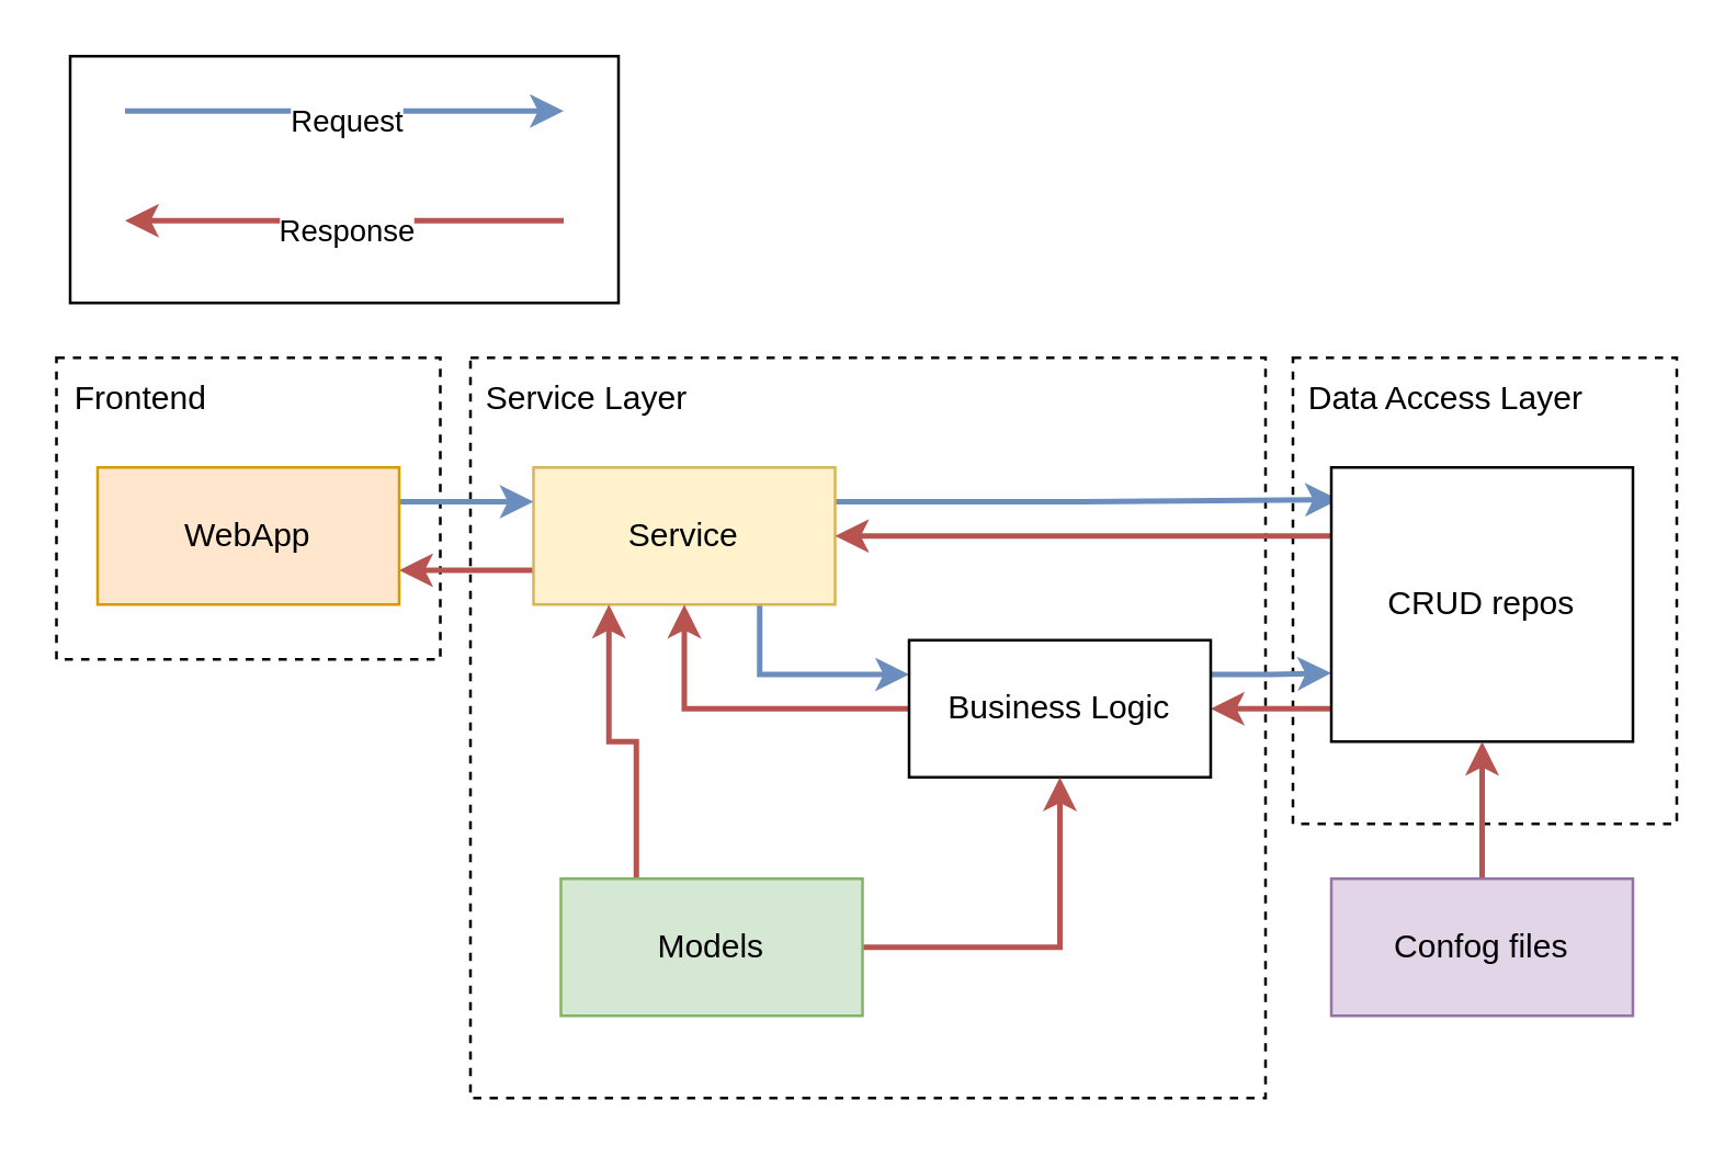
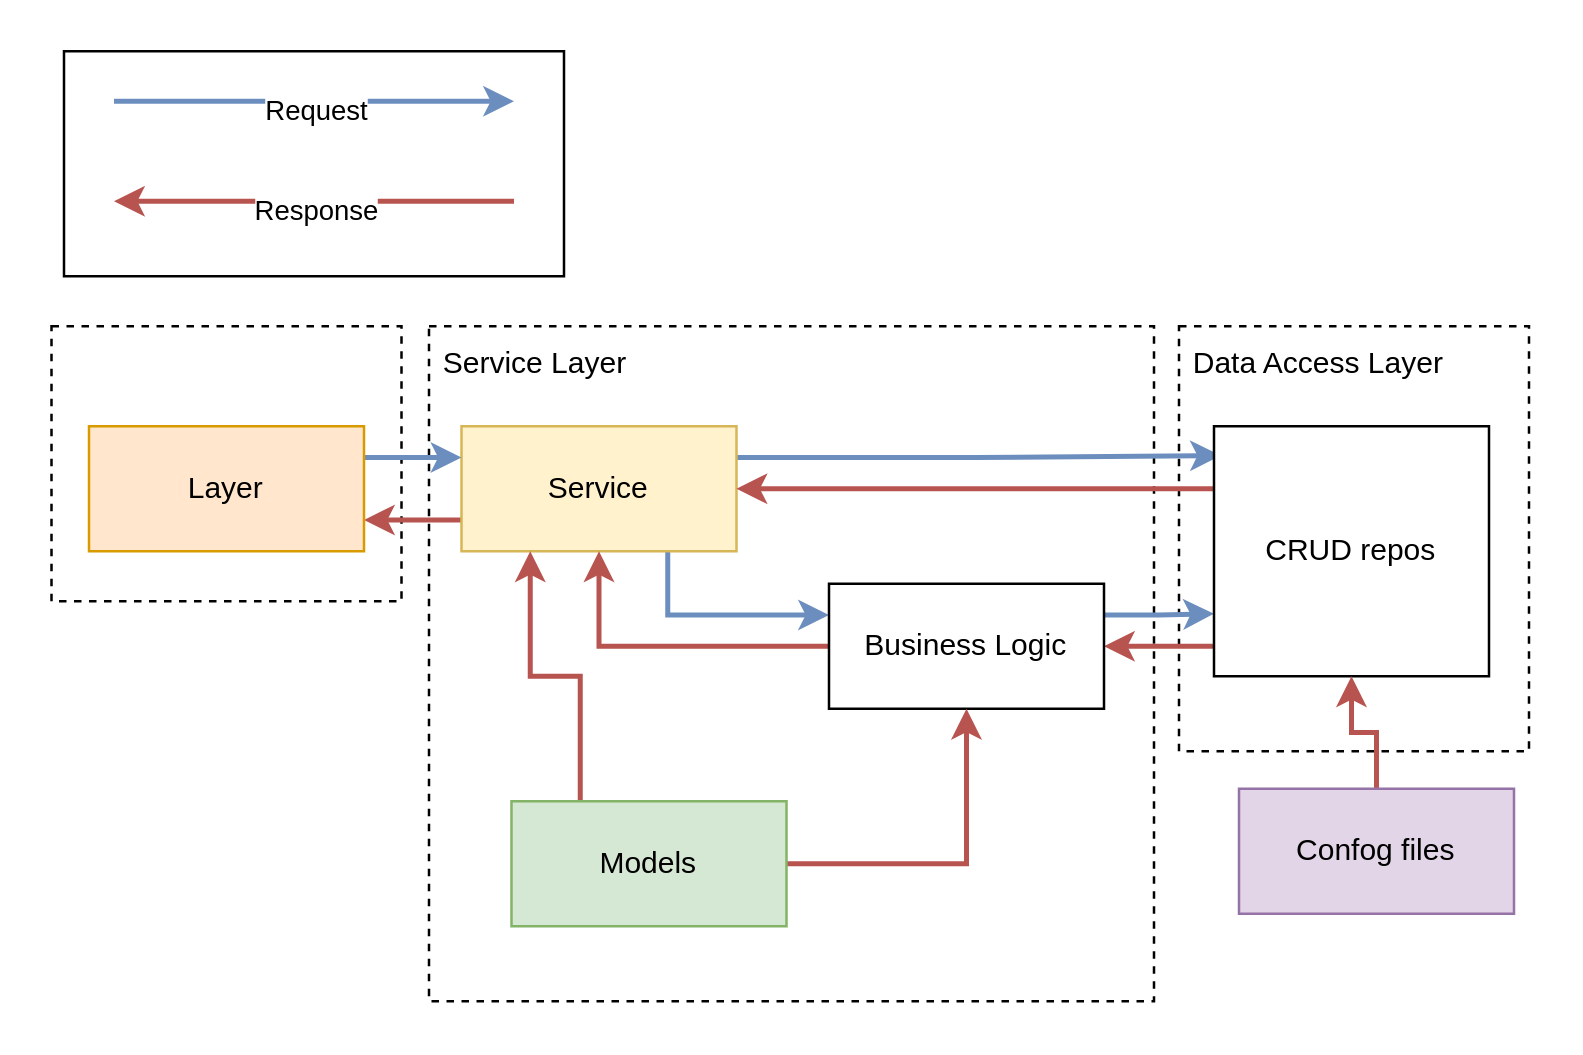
- <mxCell id="29" value="Frontend" style="text;html=1;strokeColor=none;fillColor=none;align=left;verticalAlign=middle;whiteSpace=wrap;rounded=0;" vertex="1" parent="1"><mxGeometry x="25" y="130" width="90" height="30" as="geometry" /></mxCell>
- <mxCell id="11" value="WebApp" style="html=1;whiteSpace=wrap;fillColor=#ffe6cc;strokeColor=#d79b00;" vertex="1" parent="1"><mxGeometry x="35" y="170" width="110" height="50" as="geometry" /></mxCell>
+ <mxCell id="11" value="Layer" style="html=1;whiteSpace=wrap;fillColor=#ffe6cc;strokeColor=#d79b00;" vertex="1" parent="1"><mxGeometry x="35" y="170" width="110" height="50" as="geometry" /></mxCell>
- <mxCell id="9" value="Service" style="html=1;whiteSpace=wrap;fillColor=#fff2cc;strokeColor=#d6b656;" vertex="1" parent="1"><mxGeometry x="194" y="170" width="110" height="50" as="geometry" /></mxCell>
+ <mxCell id="9" value="Service" style="html=1;whiteSpace=wrap;fillColor=#fff2cc;strokeColor=#d6b656;" vertex="1" parent="1"><mxGeometry x="184" y="170" width="110" height="50" as="geometry" /></mxCell>
- <mxCell id="26" value="Confog files" style="html=1;whiteSpace=wrap;fillColor=#e1d5e7;strokeColor=#9673a6;" vertex="1" parent="1"><mxGeometry x="485" y="320" width="110" height="50" as="geometry" /></mxCell>
+ <mxCell id="26" value="Confog files" style="html=1;whiteSpace=wrap;fillColor=#e1d5e7;strokeColor=#9673a6;" vertex="1" parent="1"><mxGeometry x="495" y="315" width="110" height="50" as="geometry" /></mxCell>
